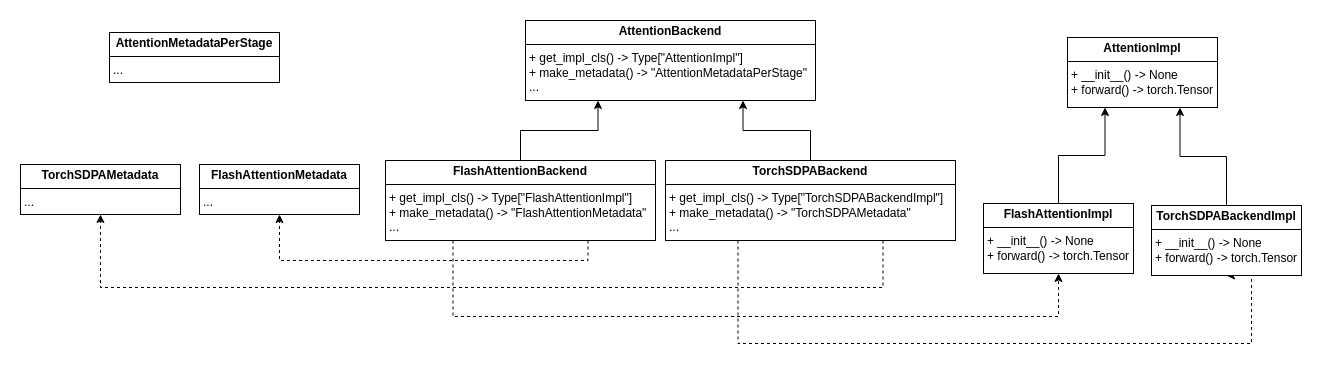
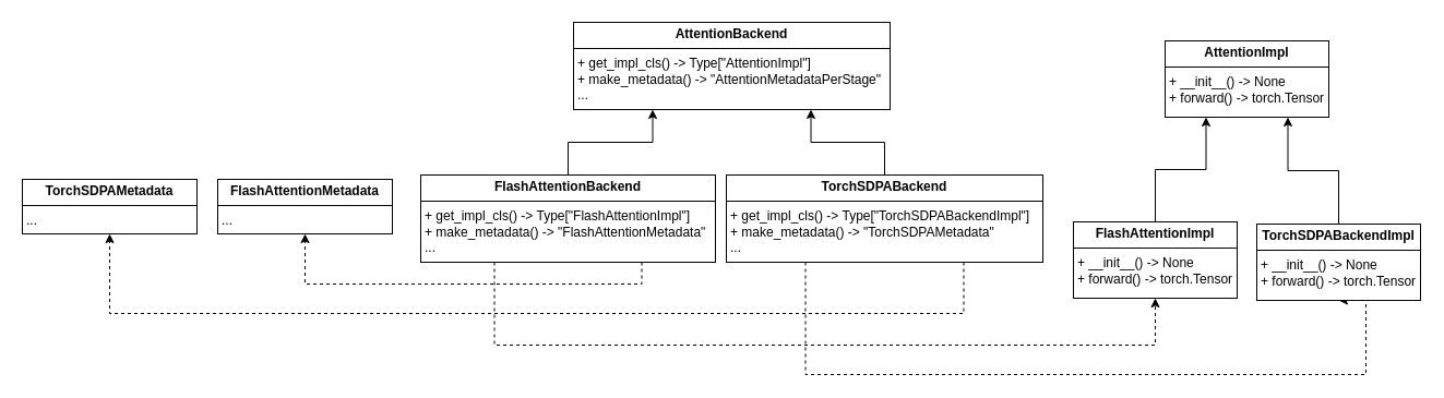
- <mxCell id="7" value="&lt;p style=&quot;margin:0px;margin-top:4px;text-align:center;&quot;&gt;&lt;b&gt;&lt;span style=&quot;text-align: left;&quot;&gt;AttentionMetadata&lt;/span&gt;&lt;span style=&quot;background-color: initial; text-align: left;&quot;&gt;PerStage&lt;/span&gt;&lt;/b&gt;&lt;br&gt;&lt;/p&gt;&lt;hr size=&quot;1&quot; style=&quot;border-style:solid;&quot;&gt;&lt;p style=&quot;margin:0px;margin-left:4px;&quot;&gt;...&lt;/p&gt;" style="verticalAlign=top;align=left;overflow=fill;html=1;whiteSpace=wrap;" parent="1" vertex="1"><mxGeometry x="109" y="32" width="170" height="50" as="geometry" /></mxCell>
